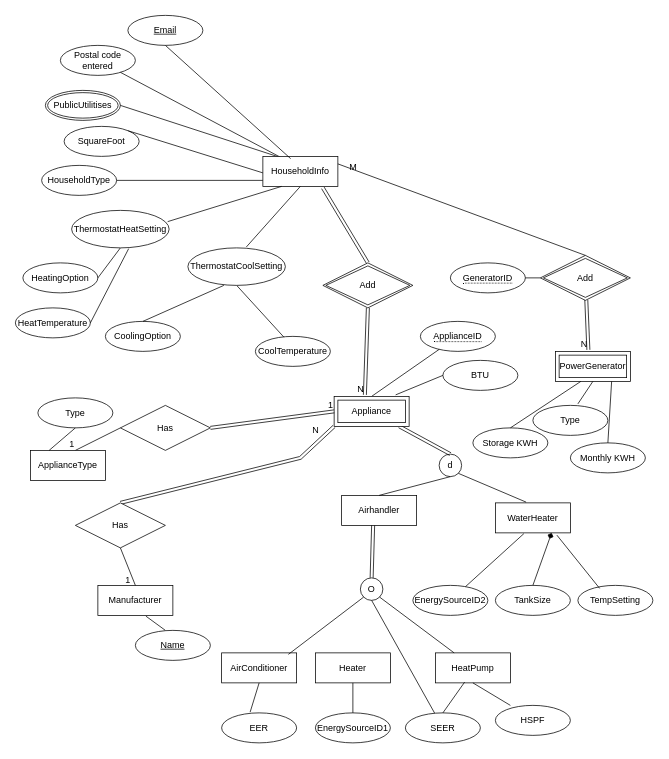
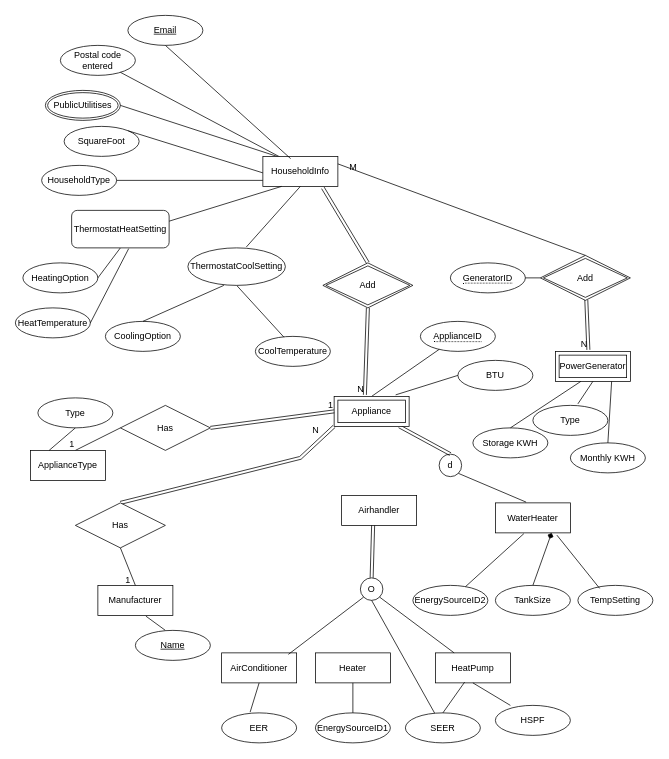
- <mxCell id="79" value="ThermostatHeatSetting" style="ellipse;whiteSpace=wrap;html=1;align=center;" parent="1" vertex="1"><mxGeometry x="95" y="280" width="130" height="50" as="geometry" /></mxCell>
+ <mxCell id="79" value="ThermostatHeatSetting" style="whiteSpace=wrap;html=1;align=center;rounded=1;" parent="1" vertex="1"><mxGeometry x="95" y="280" width="130" height="50" as="geometry" /></mxCell>
- <mxCell id="27" value="BTU" style="ellipse;whiteSpace=wrap;html=1;align=center;" parent="1" vertex="1"><mxGeometry x="590" y="480" width="100" height="40" as="geometry" /></mxCell>
+ <mxCell id="27" value="BTU" style="ellipse;whiteSpace=wrap;html=1;align=center;" parent="1" vertex="1"><mxGeometry x="610" y="480" width="100" height="40" as="geometry" /></mxCell>
- <mxCell id="25" value="" style="endArrow=none;html=1;rounded=0;exitX=0.5;exitY=0;exitDx=0;exitDy=0;entryX=0.5;entryY=1;entryDx=0;entryDy=0;" parent="1" source="22" target="24" edge="1"><mxGeometry width="50" height="50" relative="1" as="geometry"><mxPoint x="420" y="570" as="sourcePoint" /><mxPoint x="470" y="520" as="targetPoint" /></mxGeometry></mxCell>
